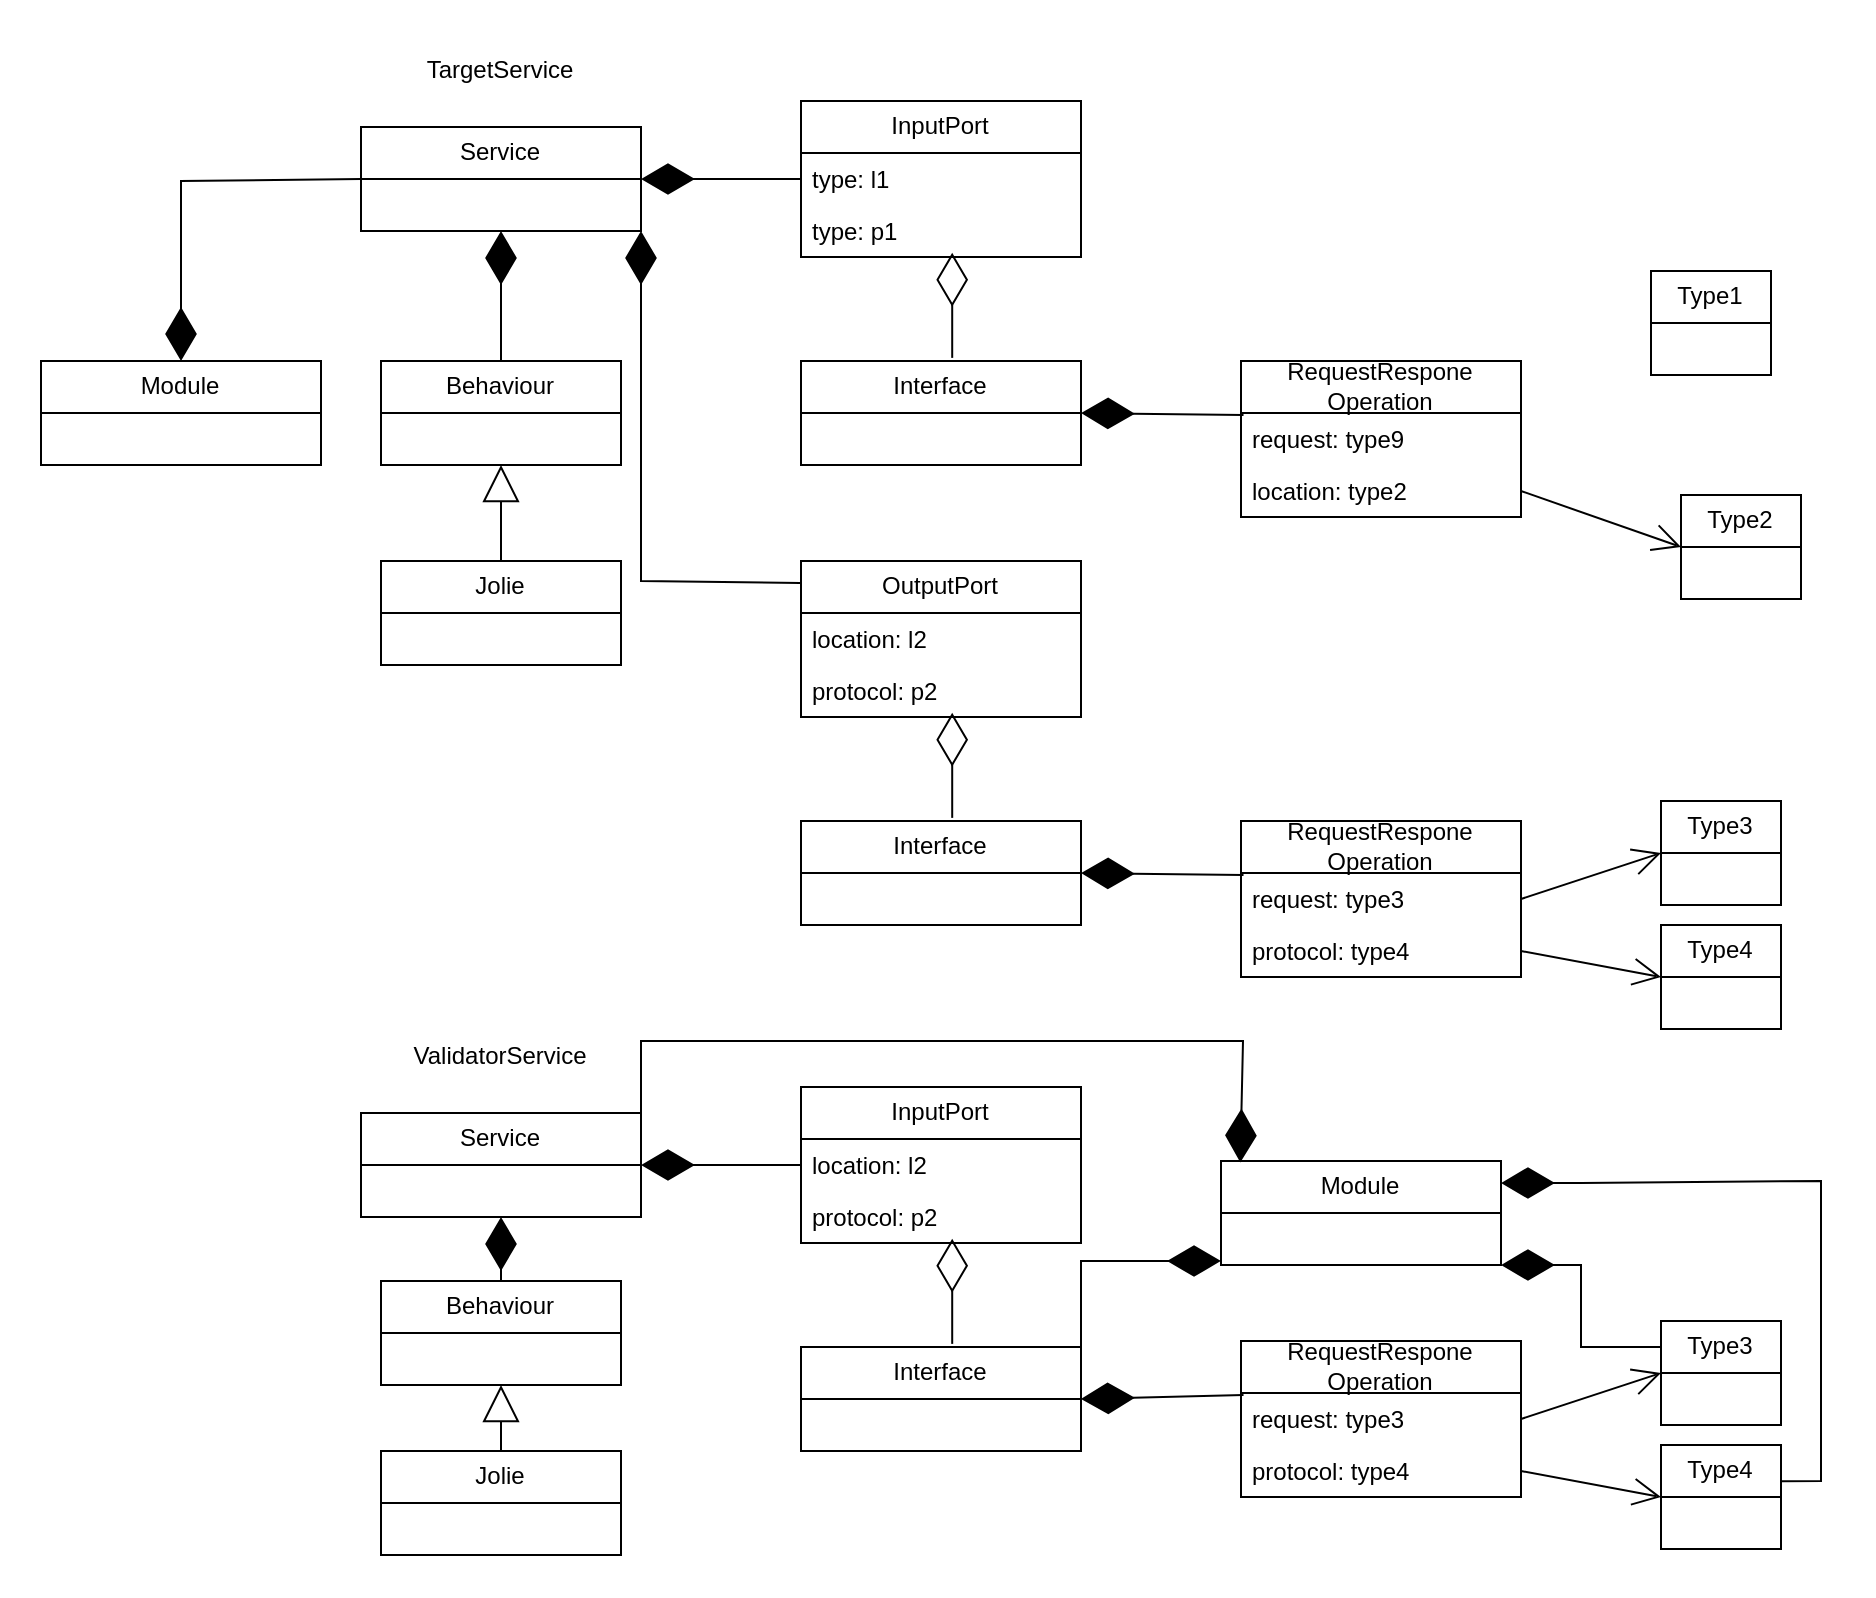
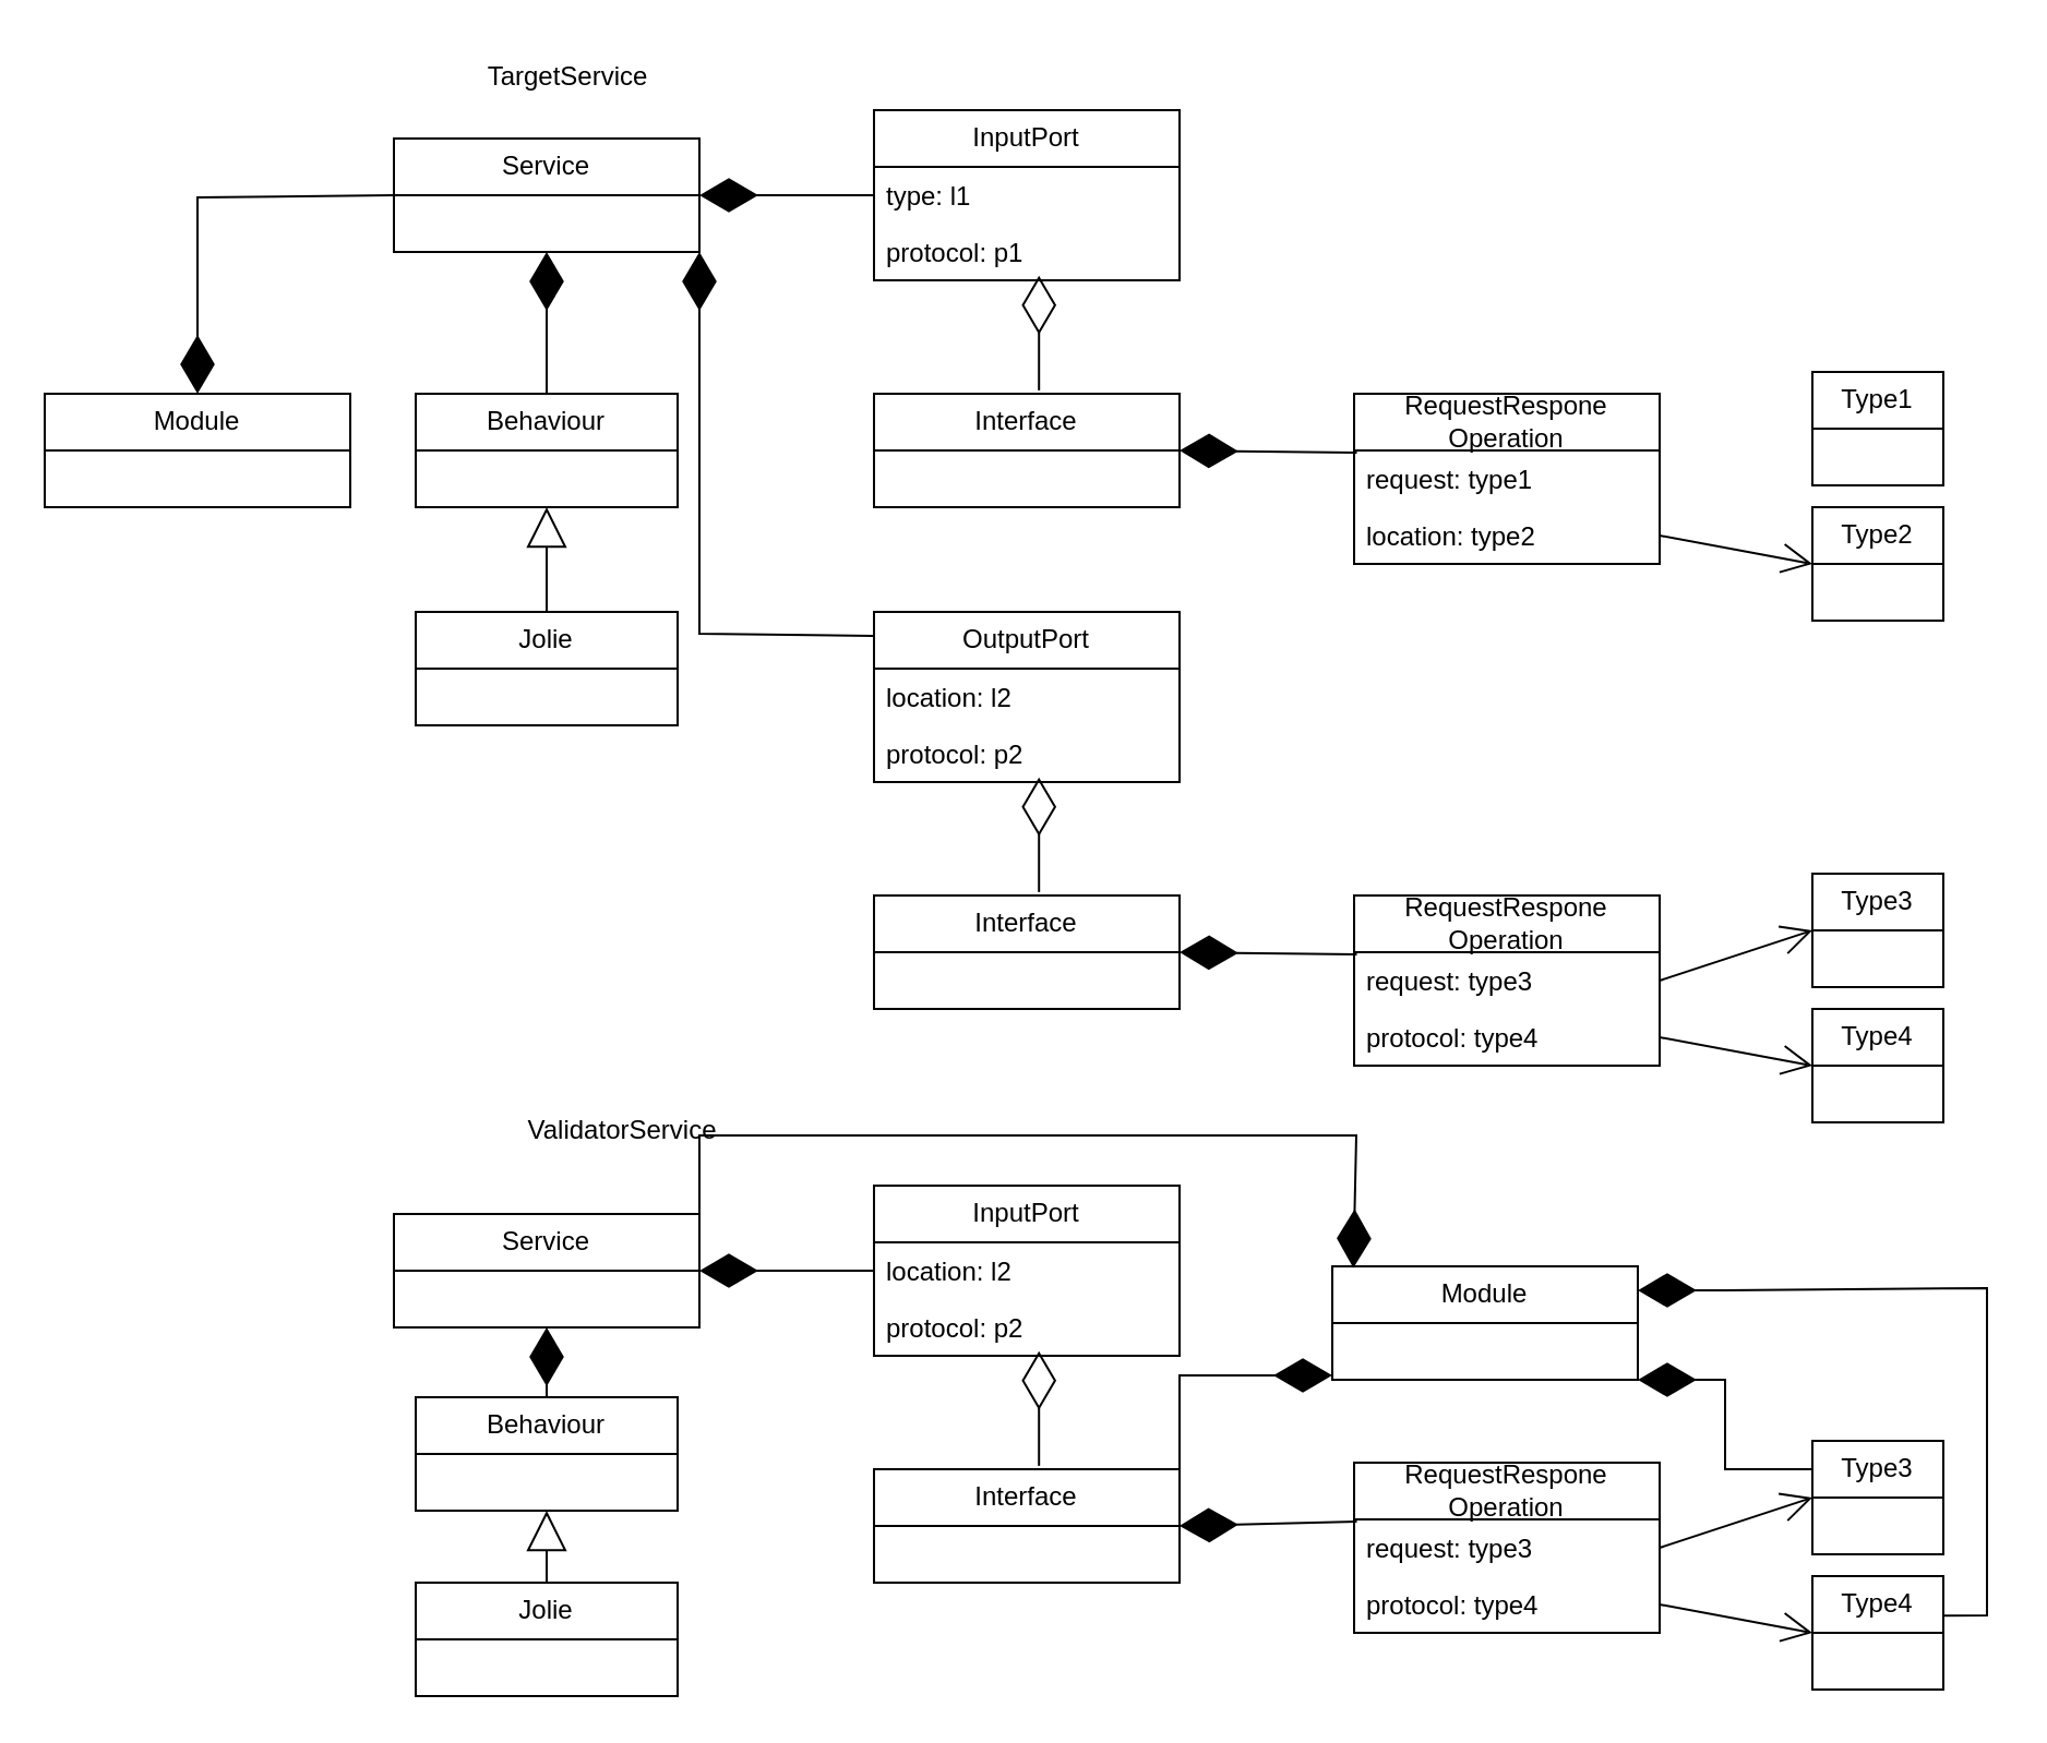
- <mxCell id="30" value="TargetService" style="text;html=1;align=center;verticalAlign=middle;whiteSpace=wrap;rounded=0;" vertex="1" parent="1"><mxGeometry x="220" y="20" width="60" height="30" as="geometry" /></mxCell>
+ <mxCell id="30" value="TargetService" style="text;html=1;align=center;verticalAlign=middle;whiteSpace=wrap;rounded=0;" vertex="1" parent="1"><mxGeometry x="230" y="20" width="60" height="30" as="geometry" /></mxCell>
- <mxCell id="5" value="type: p1" style="text;strokeColor=none;fillColor=none;align=left;verticalAlign=top;spacingLeft=4;spacingRight=4;overflow=hidden;rotatable=0;points=[[0,0.5],[1,0.5]];portConstraint=eastwest;whiteSpace=wrap;html=1;" vertex="1" parent="3"><mxGeometry y="52" width="140" height="26" as="geometry" /></mxCell>
+ <mxCell id="5" value="protocol: p1" style="text;strokeColor=none;fillColor=none;align=left;verticalAlign=top;spacingLeft=4;spacingRight=4;overflow=hidden;rotatable=0;points=[[0,0.5],[1,0.5]];portConstraint=eastwest;whiteSpace=wrap;html=1;" vertex="1" parent="3"><mxGeometry y="52" width="140" height="26" as="geometry" /></mxCell>
- <mxCell id="13" value="Type1" style="swimlane;fontStyle=0;childLayout=stackLayout;horizontal=1;startSize=26;fillColor=none;horizontalStack=0;resizeParent=1;resizeParentMax=0;resizeLast=0;collapsible=1;marginBottom=0;whiteSpace=wrap;html=1;" vertex="1" parent="1"><mxGeometry x="825" y="135" width="60" height="52" as="geometry" /></mxCell>
+ <mxCell id="13" value="Type1" style="swimlane;fontStyle=0;childLayout=stackLayout;horizontal=1;startSize=26;fillColor=none;horizontalStack=0;resizeParent=1;resizeParentMax=0;resizeLast=0;collapsible=1;marginBottom=0;whiteSpace=wrap;html=1;" vertex="1" parent="1"><mxGeometry x="830" y="170" width="60" height="52" as="geometry" /></mxCell>
- <mxCell id="9" value="request: type9" style="text;strokeColor=none;fillColor=none;align=left;verticalAlign=top;spacingLeft=4;spacingRight=4;overflow=hidden;rotatable=0;points=[[0,0.5],[1,0.5]];portConstraint=eastwest;whiteSpace=wrap;html=1;" vertex="1" parent="8"><mxGeometry y="26" width="140" height="26" as="geometry" /></mxCell>
+ <mxCell id="9" value="request: type1" style="text;strokeColor=none;fillColor=none;align=left;verticalAlign=top;spacingLeft=4;spacingRight=4;overflow=hidden;rotatable=0;points=[[0,0.5],[1,0.5]];portConstraint=eastwest;whiteSpace=wrap;html=1;" vertex="1" parent="8"><mxGeometry y="26" width="140" height="26" as="geometry" /></mxCell>
- <mxCell id="14" value="Type2" style="swimlane;fontStyle=0;childLayout=stackLayout;horizontal=1;startSize=26;fillColor=none;horizontalStack=0;resizeParent=1;resizeParentMax=0;resizeLast=0;collapsible=1;marginBottom=0;whiteSpace=wrap;html=1;" vertex="1" parent="1"><mxGeometry x="840" y="247" width="60" height="52" as="geometry" /></mxCell>
+ <mxCell id="14" value="Type2" style="swimlane;fontStyle=0;childLayout=stackLayout;horizontal=1;startSize=26;fillColor=none;horizontalStack=0;resizeParent=1;resizeParentMax=0;resizeLast=0;collapsible=1;marginBottom=0;whiteSpace=wrap;html=1;" vertex="1" parent="1"><mxGeometry x="830" y="232" width="60" height="52" as="geometry" /></mxCell>
- <mxCell id="50" value="ValidatorService" style="text;html=1;align=center;verticalAlign=middle;whiteSpace=wrap;rounded=0;" vertex="1" parent="1"><mxGeometry x="220" y="513" width="60" height="30" as="geometry" /></mxCell>
+ <mxCell id="50" value="ValidatorService" style="text;html=1;align=center;verticalAlign=middle;whiteSpace=wrap;rounded=0;" vertex="1" parent="1"><mxGeometry x="255" y="503" width="60" height="30" as="geometry" /></mxCell>
